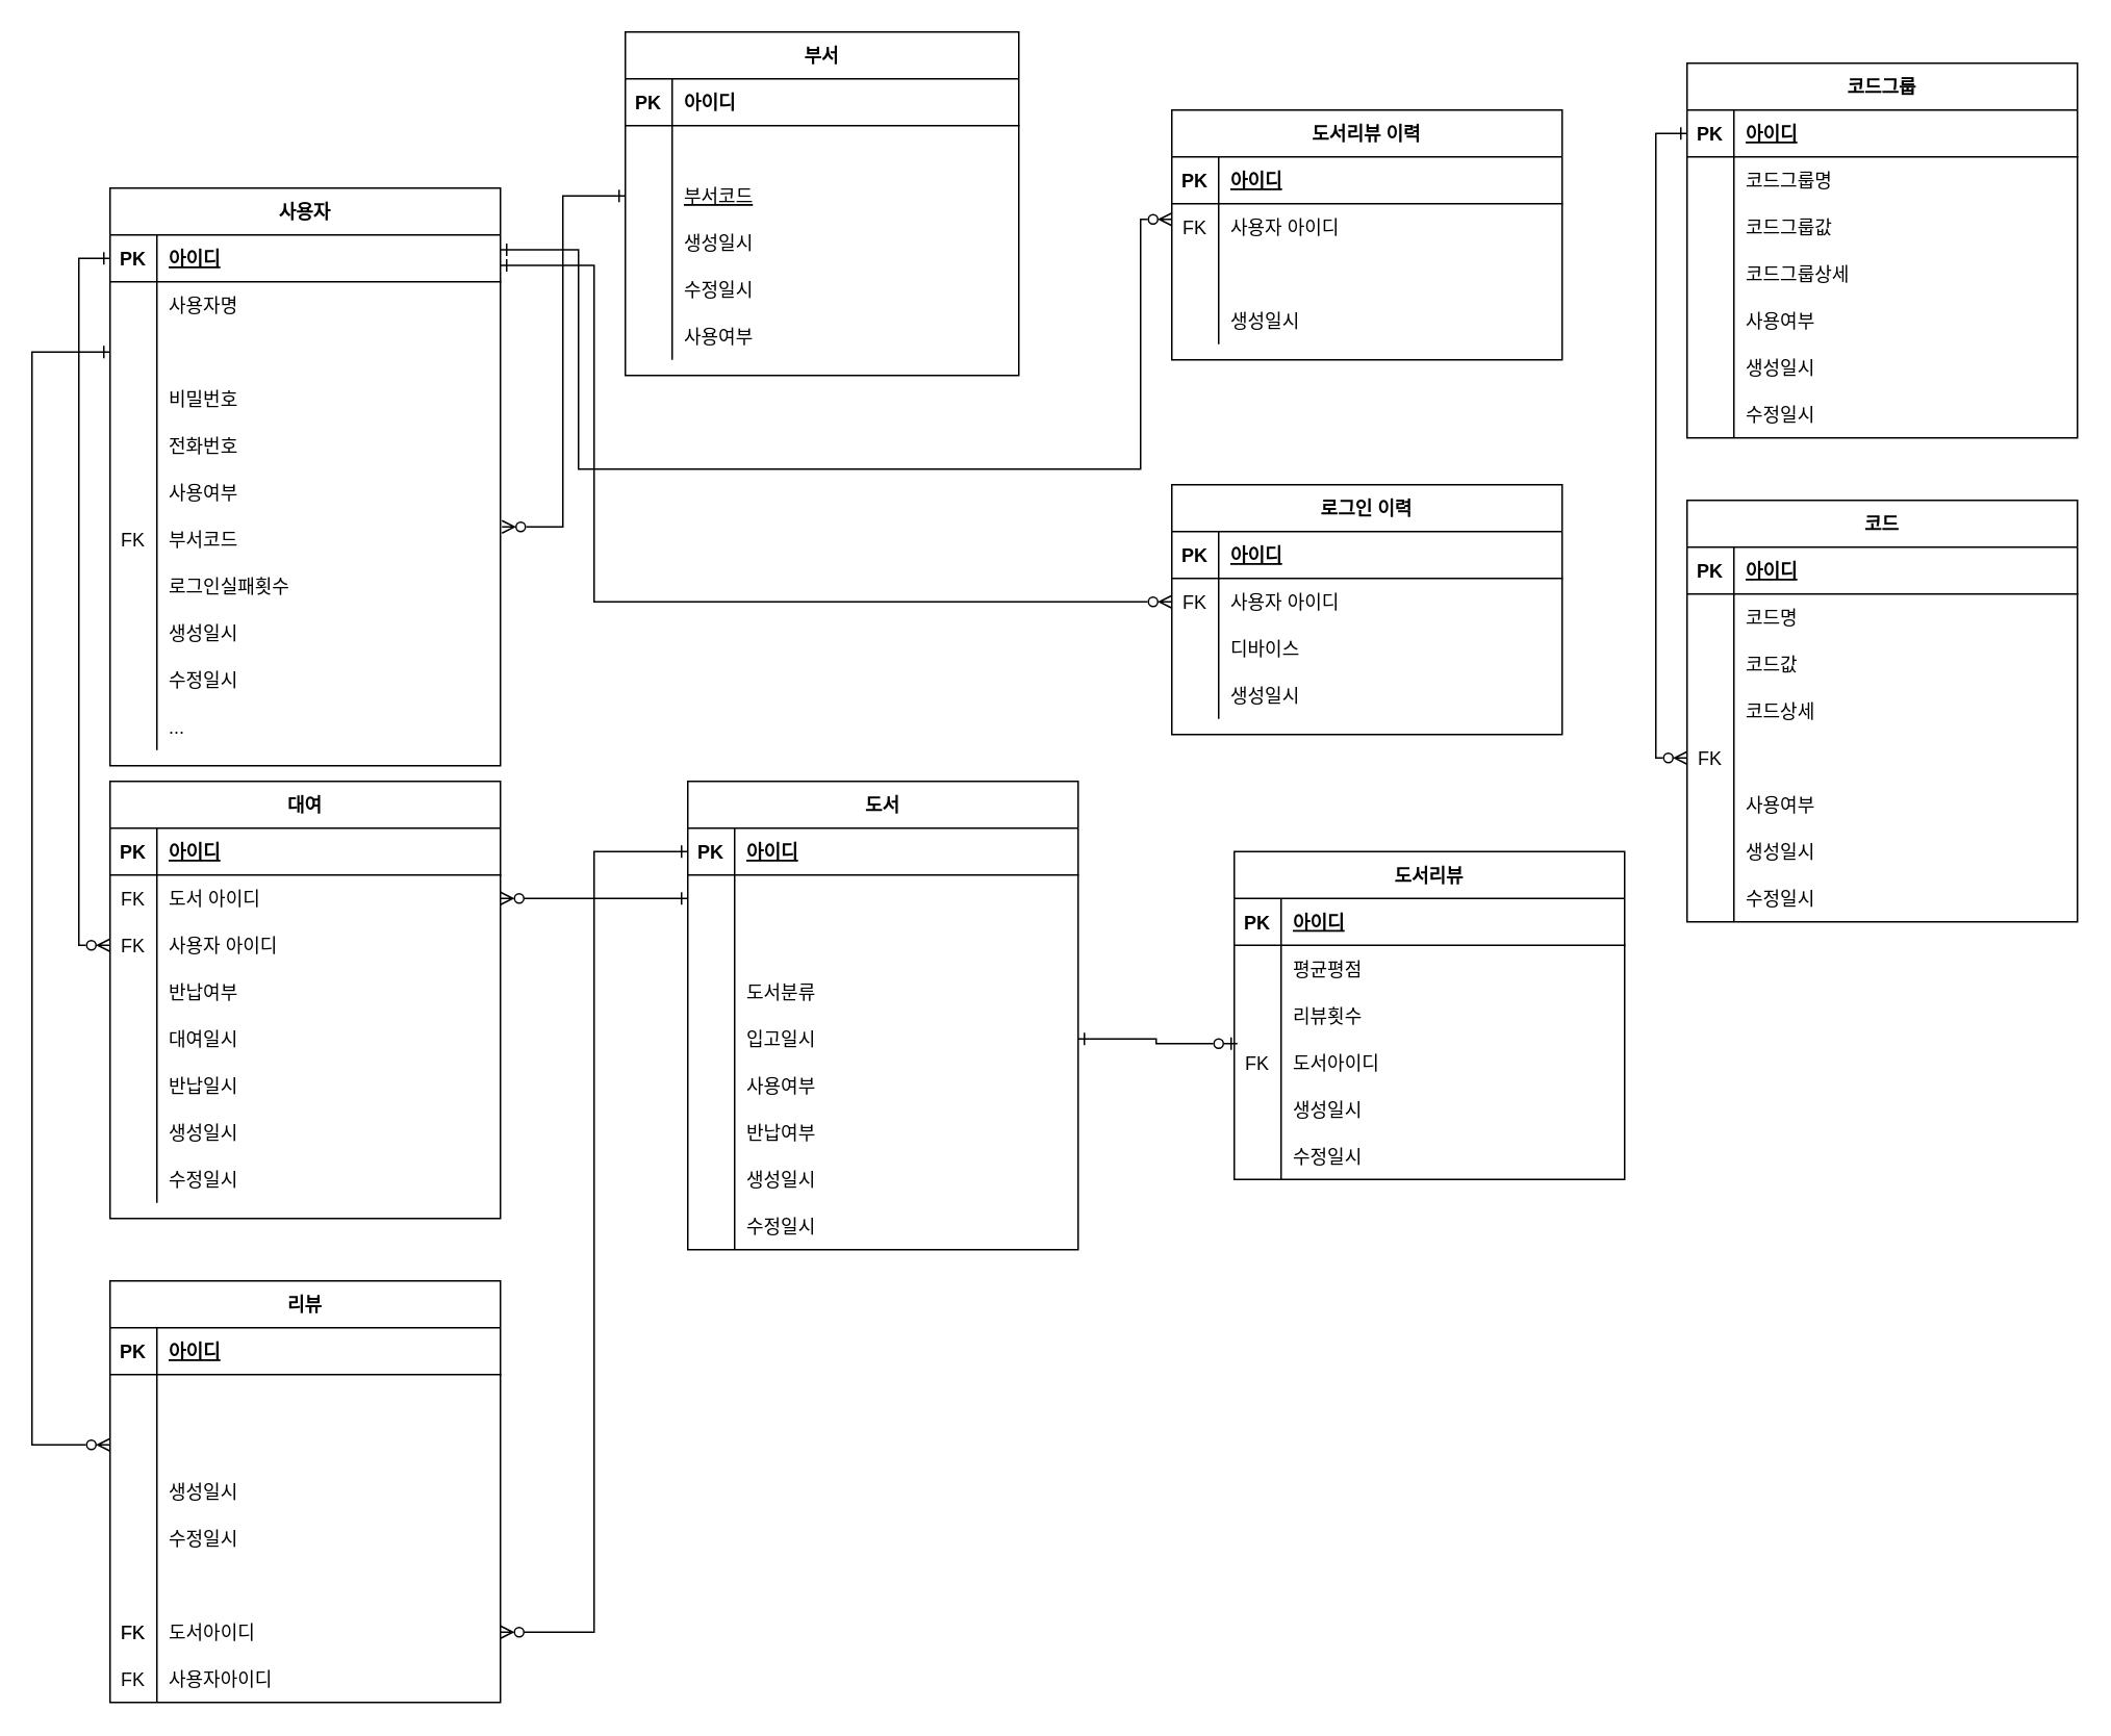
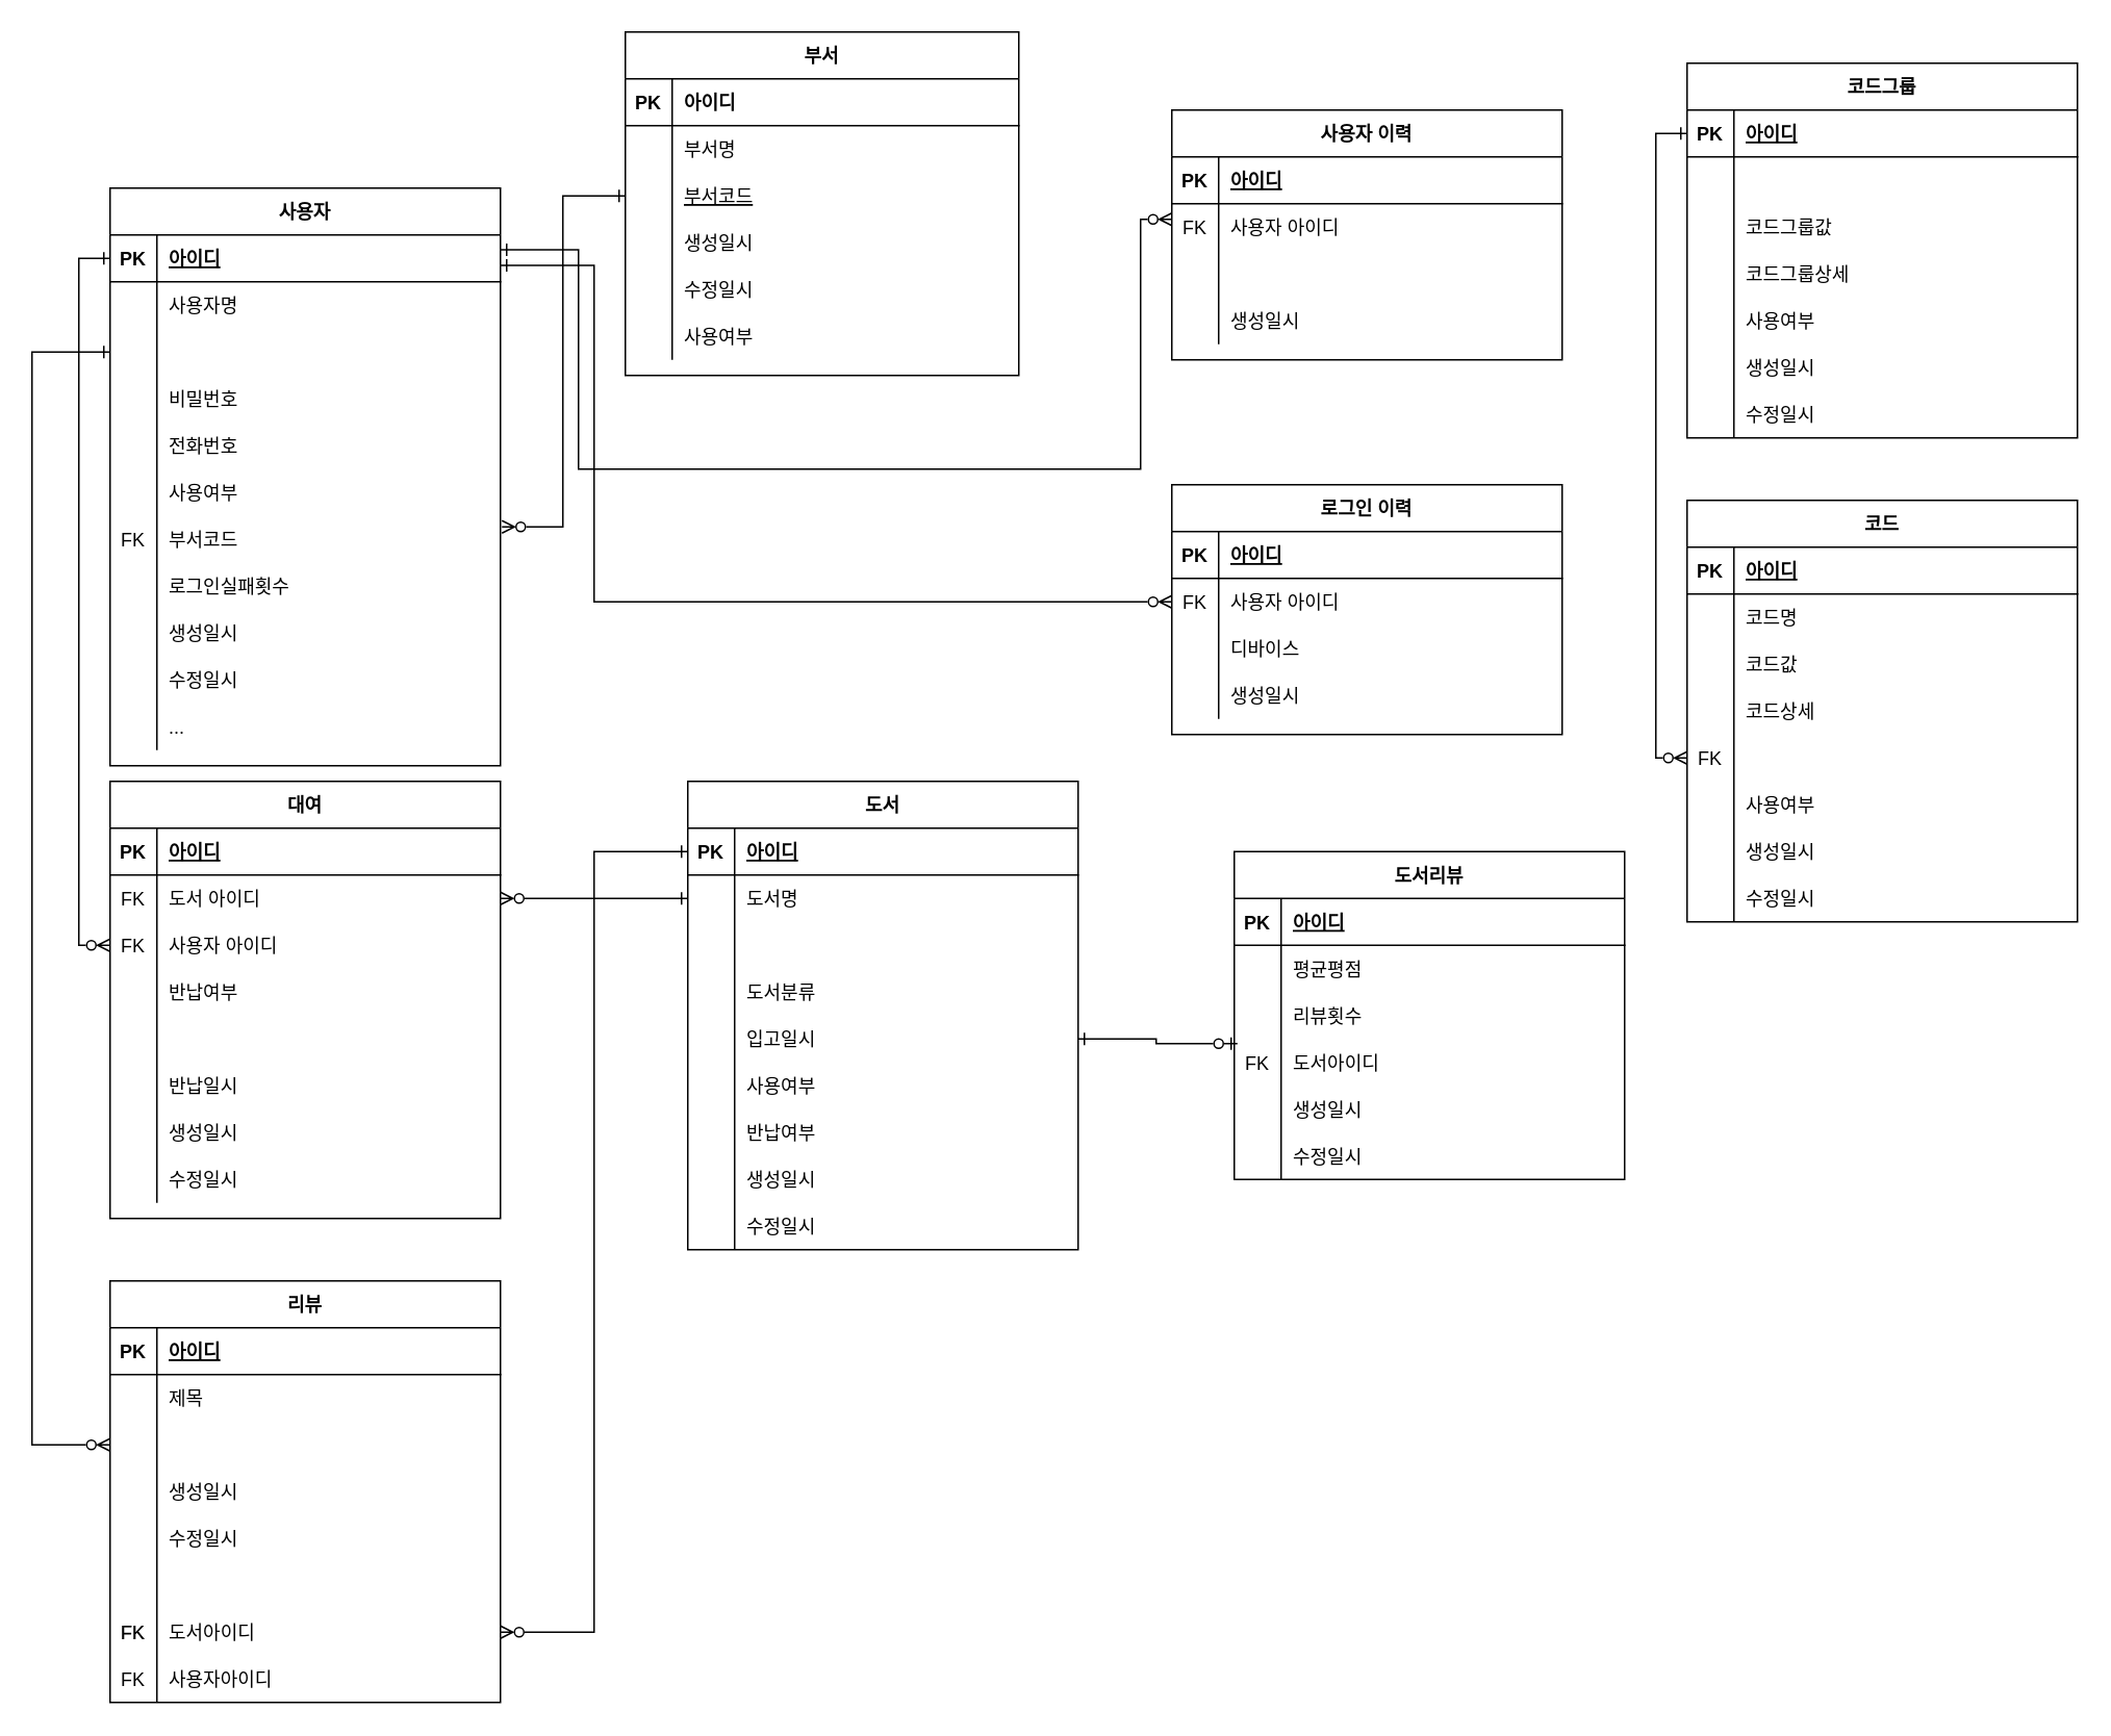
- <mxCell id="108" value="도서리뷰 이력" style="shape=table;startSize=30;container=1;collapsible=1;childLayout=tableLayout;fixedRows=1;rowLines=0;fontStyle=1;align=center;resizeLast=1;" parent="1" vertex="1"><mxGeometry x="750" y="70" width="250" height="160" as="geometry" /></mxCell>
+ <mxCell id="108" value="사용자 이력" style="shape=table;startSize=30;container=1;collapsible=1;childLayout=tableLayout;fixedRows=1;rowLines=0;fontStyle=1;align=center;resizeLast=1;" parent="1" vertex="1"><mxGeometry x="750" y="70" width="250" height="160" as="geometry" /></mxCell>
+ <mxCell id="8" value="부서명" style="shape=partialRectangle;overflow=hidden;connectable=0;fillColor=none;top=0;left=0;bottom=0;right=0;align=left;spacingLeft=6;" parent="6" vertex="1"><mxGeometry x="30" width="222" height="30" as="geometry"><mxRectangle width="222" height="30" as="alternateBounds" /></mxGeometry></mxCell>
- <mxCell id="189" value="코드그룹명" style="shape=partialRectangle;overflow=hidden;connectable=0;fillColor=none;top=0;left=0;bottom=0;right=0;align=left;spacingLeft=6;" vertex="1" parent="187"><mxGeometry x="30" width="220" height="30" as="geometry"><mxRectangle width="220" height="30" as="alternateBounds" /></mxGeometry></mxCell>
+ <mxCell id="60" value="도서명" style="shape=partialRectangle;overflow=hidden;connectable=0;fillColor=none;top=0;left=0;bottom=0;right=0;align=left;spacingLeft=6;" parent="58" vertex="1"><mxGeometry x="30" width="220" height="30" as="geometry"><mxRectangle width="220" height="30" as="alternateBounds" /></mxGeometry></mxCell>
- <mxCell id="96" value="대여일시" style="shape=partialRectangle;overflow=hidden;connectable=0;fillColor=none;top=0;left=0;bottom=0;right=0;align=left;spacingLeft=6;" parent="94" vertex="1"><mxGeometry x="30" width="220" height="30" as="geometry"><mxRectangle width="220" height="30" as="alternateBounds" /></mxGeometry></mxCell>
+ <mxCell id="160" value="제목" style="shape=partialRectangle;overflow=hidden;connectable=0;fillColor=none;top=0;left=0;bottom=0;right=0;align=left;spacingLeft=6;" parent="158" vertex="1"><mxGeometry x="30" width="220" height="30" as="geometry"><mxRectangle width="220" height="30" as="alternateBounds" /></mxGeometry></mxCell>
